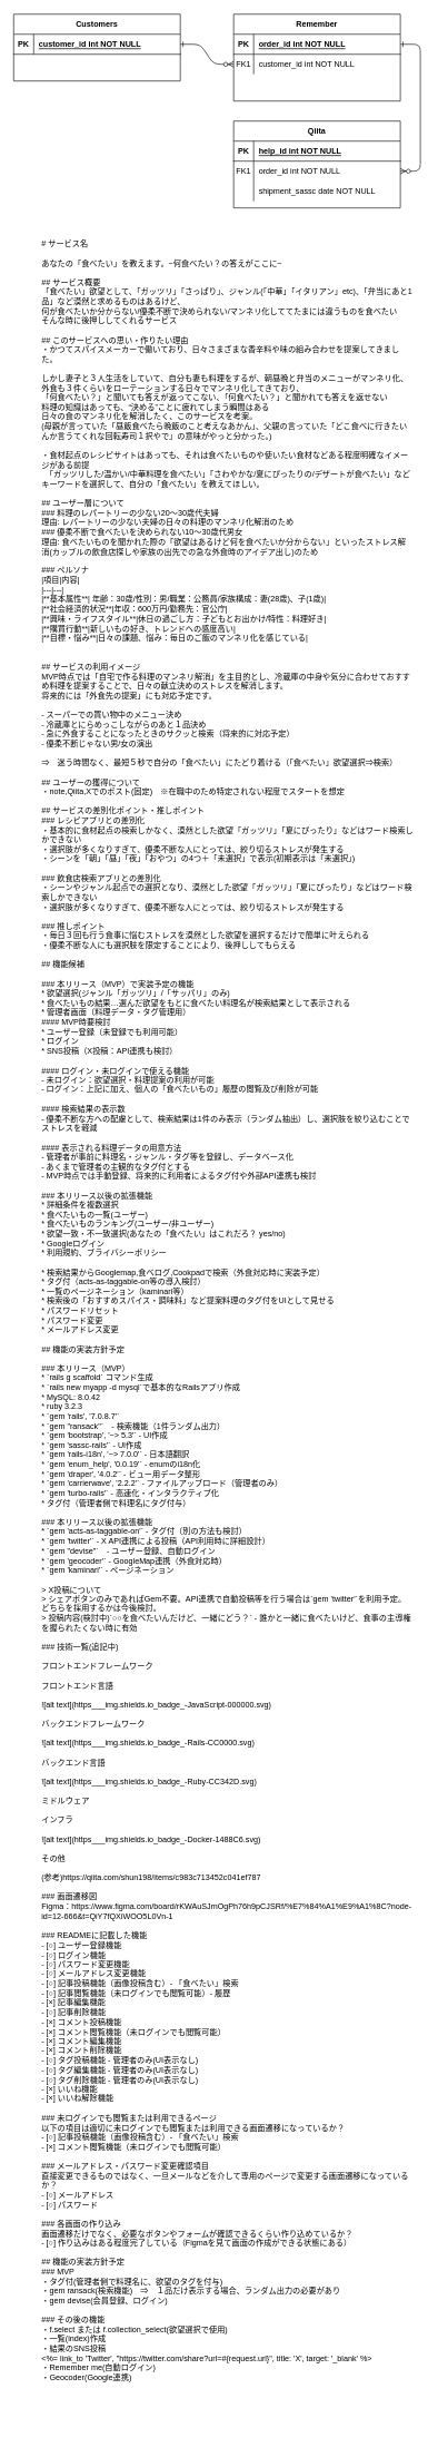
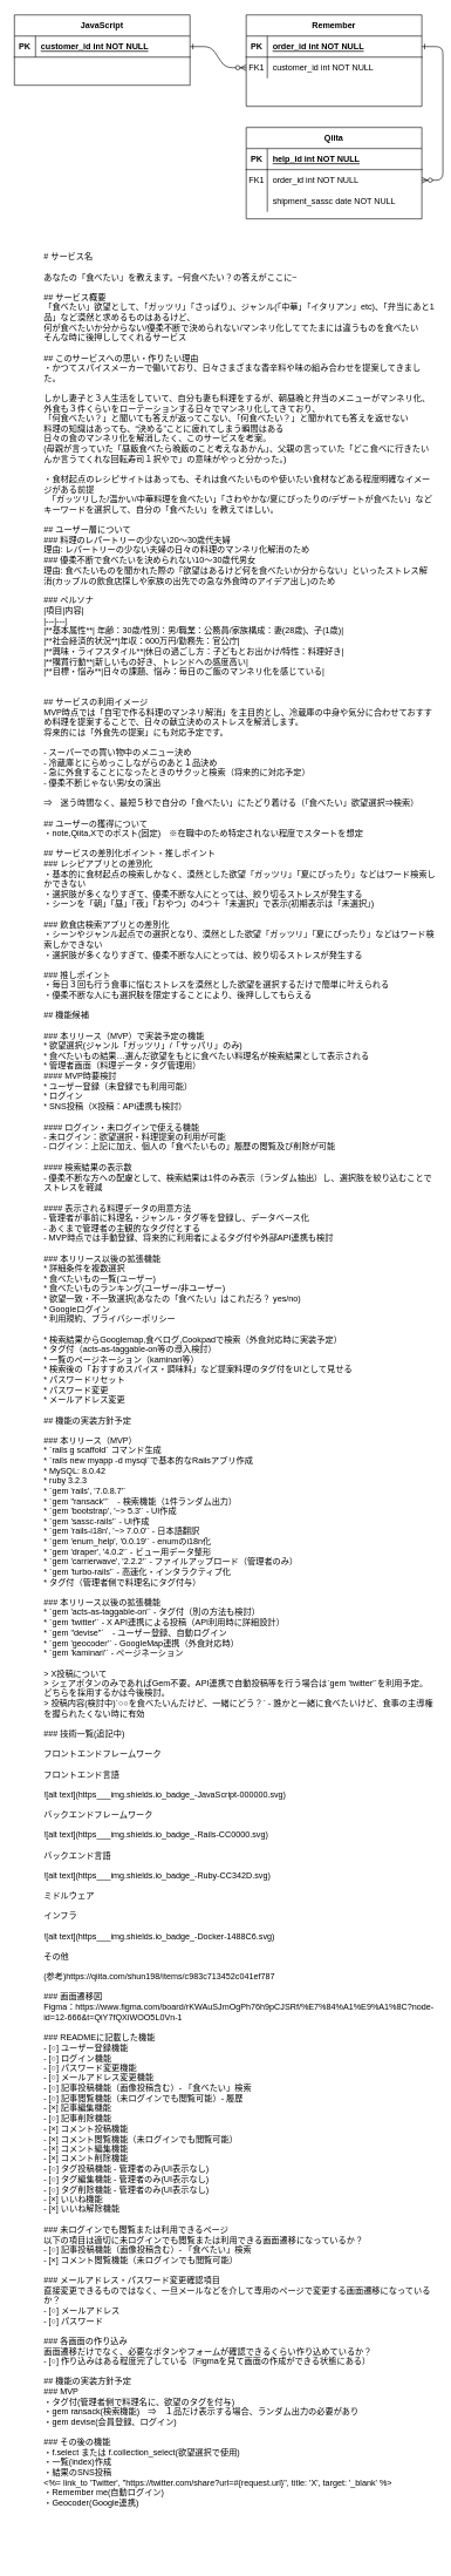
- <mxCell id="23" value="Customers" style="shape=table;startSize=30;container=1;collapsible=1;childLayout=tableLayout;fixedRows=1;rowLines=0;fontStyle=1;align=center;resizeLast=1;" parent="1" vertex="1"><mxGeometry x="20" y="20" width="250" height="100" as="geometry" /></mxCell>
+ <mxCell id="23" value="JavaScript" style="shape=table;startSize=30;container=1;collapsible=1;childLayout=tableLayout;fixedRows=1;rowLines=0;fontStyle=1;align=center;resizeLast=1;" parent="1" vertex="1"><mxGeometry x="20" y="20" width="250" height="100" as="geometry" /></mxCell>
